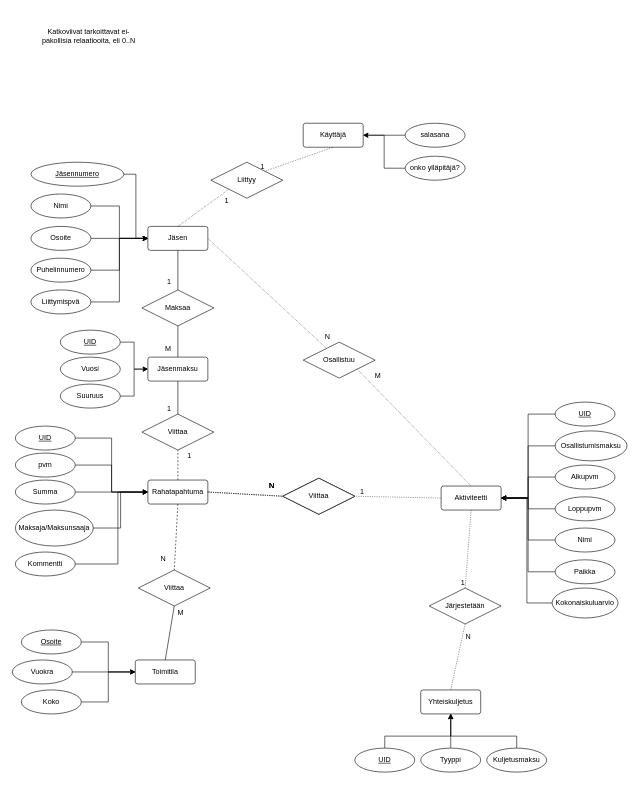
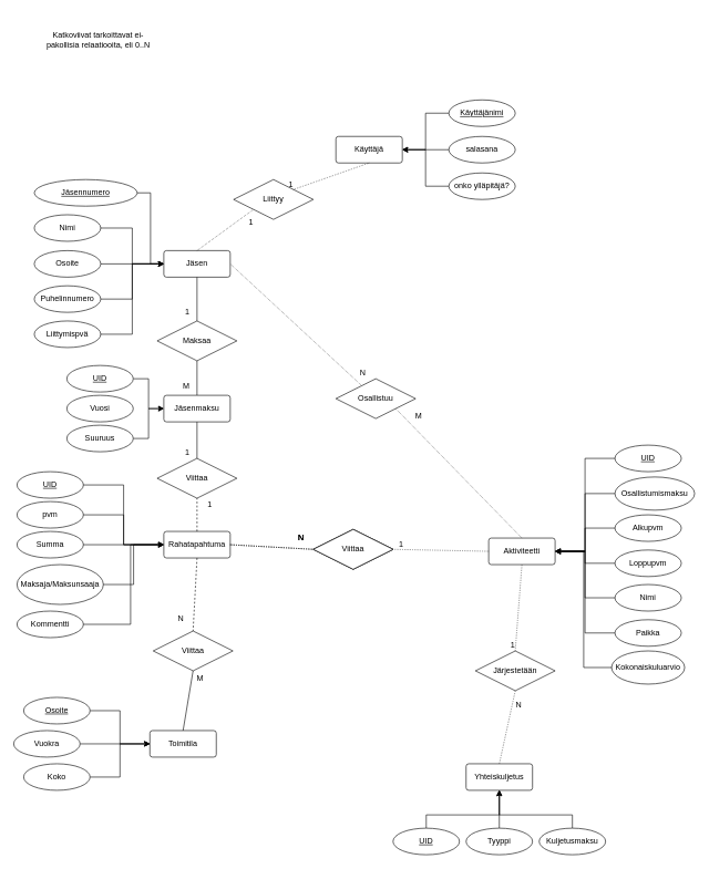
+ <mxCell id="56" value="&lt;div&gt;Käyttäjänimi&lt;/div&gt;" style="ellipse;whiteSpace=wrap;html=1;align=center;fontStyle=4;" parent="1" vertex="1"><mxGeometry x="675" y="150" width="100" height="40" as="geometry" /></mxCell>
+ <mxCell id="55" style="edgeStyle=orthogonalEdgeStyle;rounded=0;orthogonalLoop=1;jettySize=auto;html=1;entryX=1;entryY=0.5;entryDx=0;entryDy=0;strokeColor=default;" edge="1" parent="1" source="56" target="93"><mxGeometry relative="1" as="geometry" /></mxCell>
